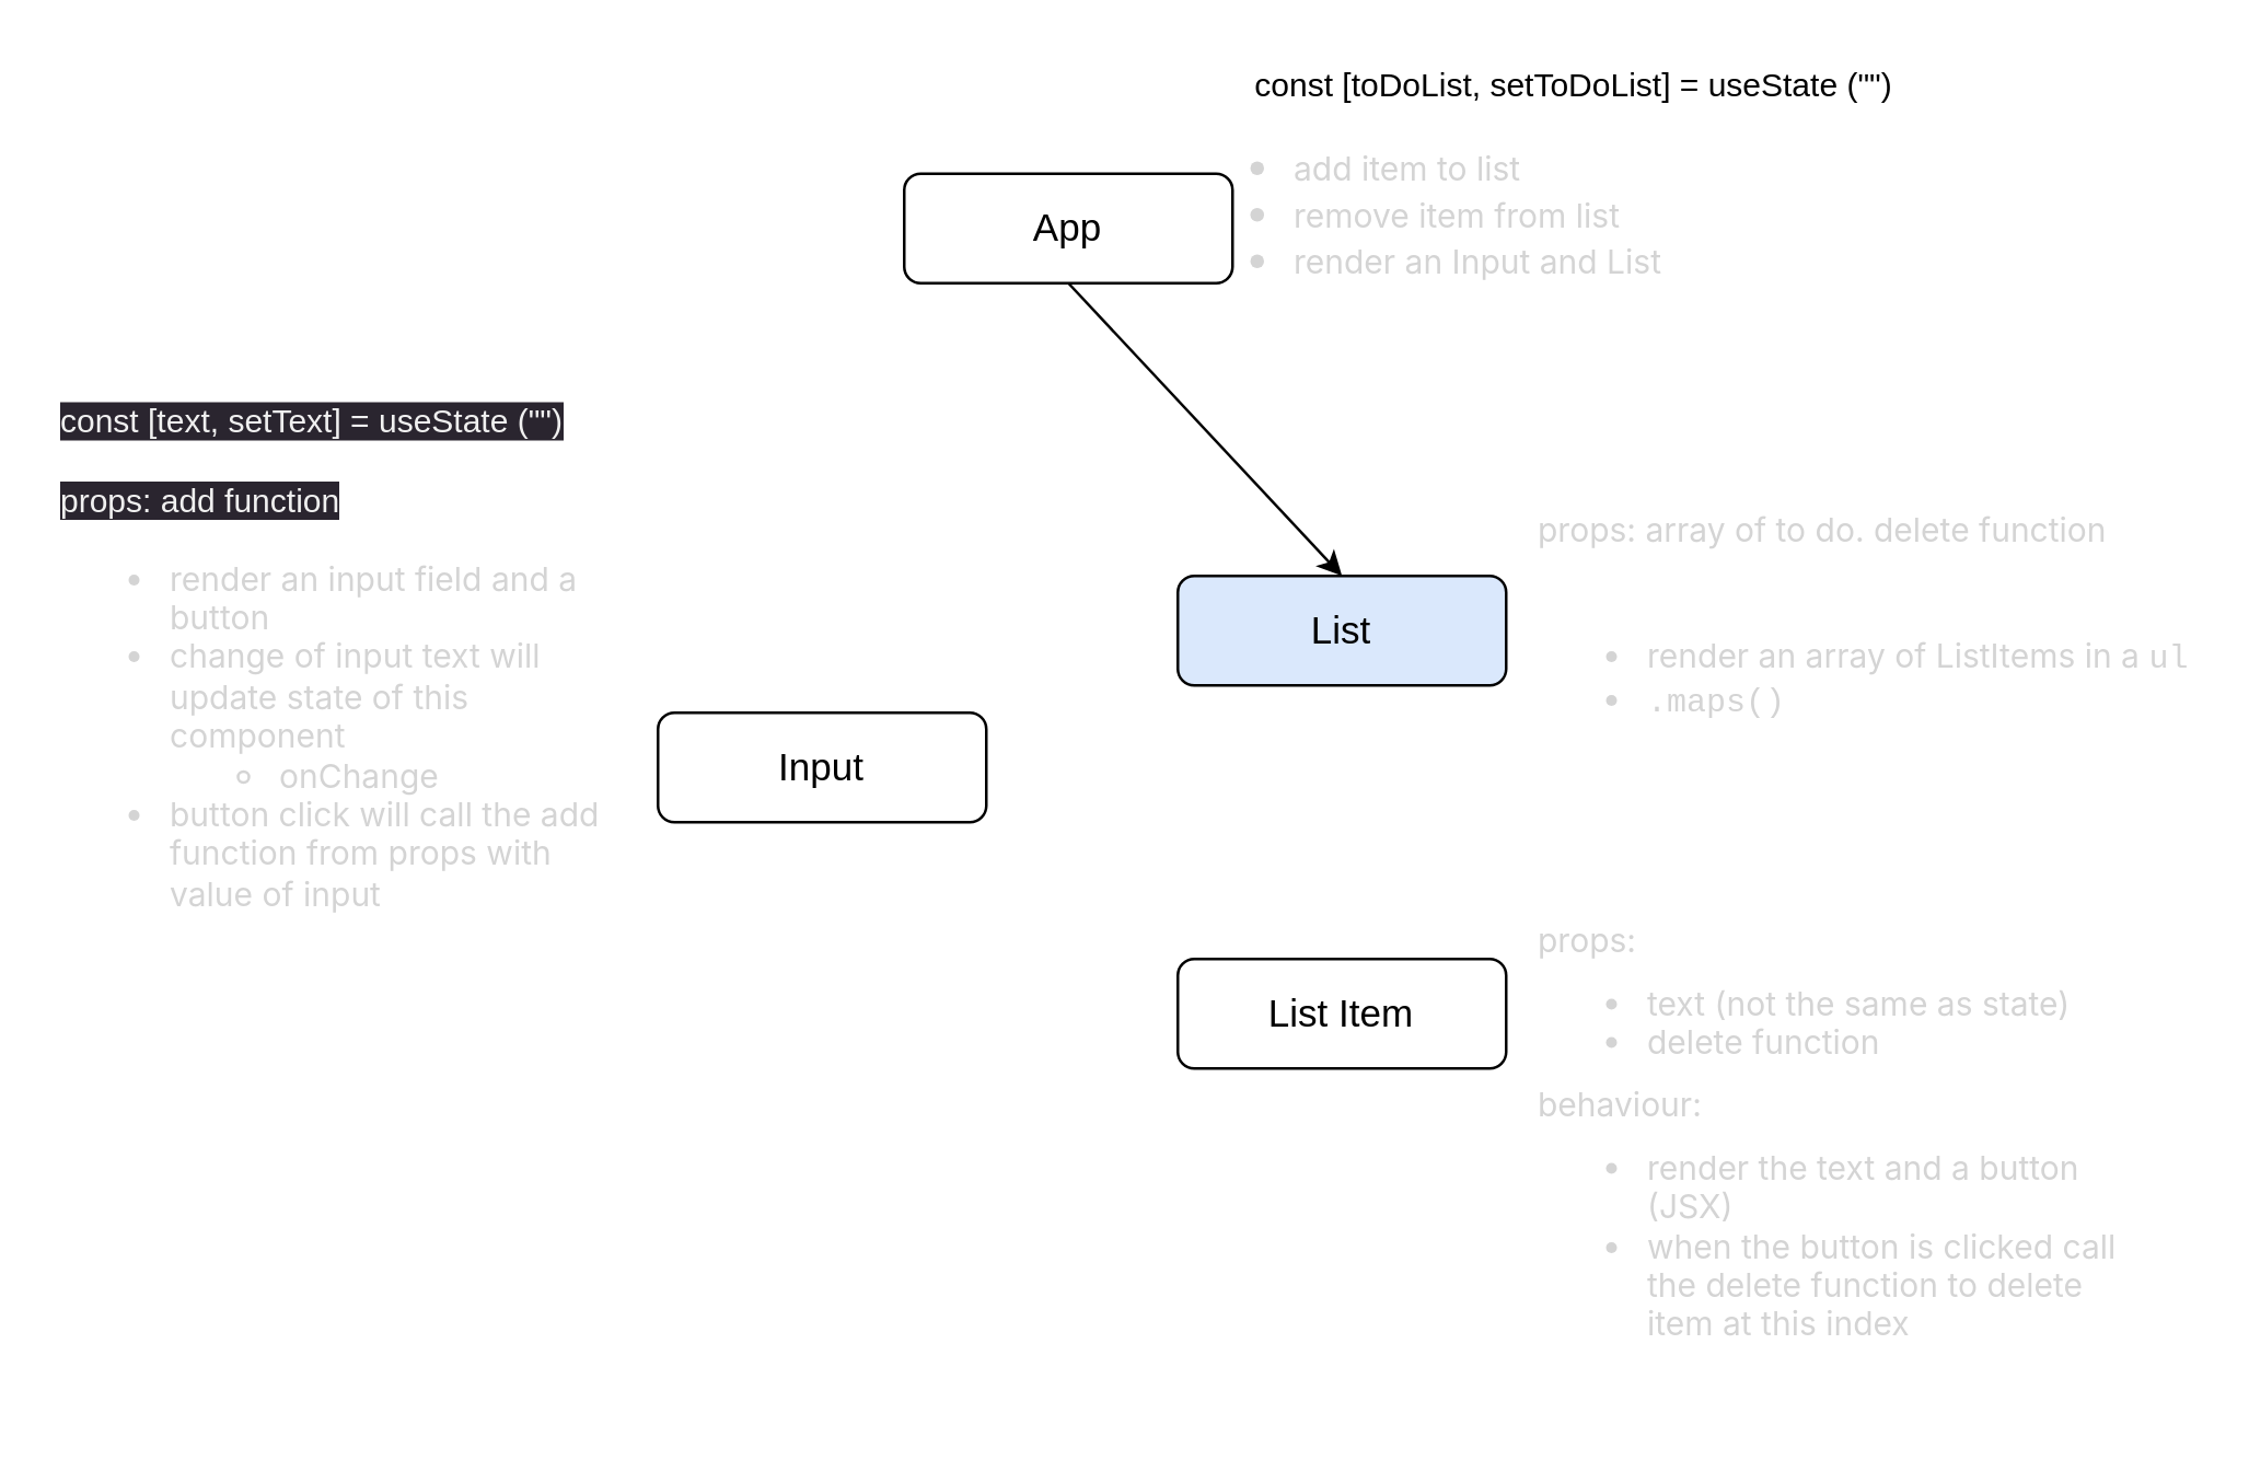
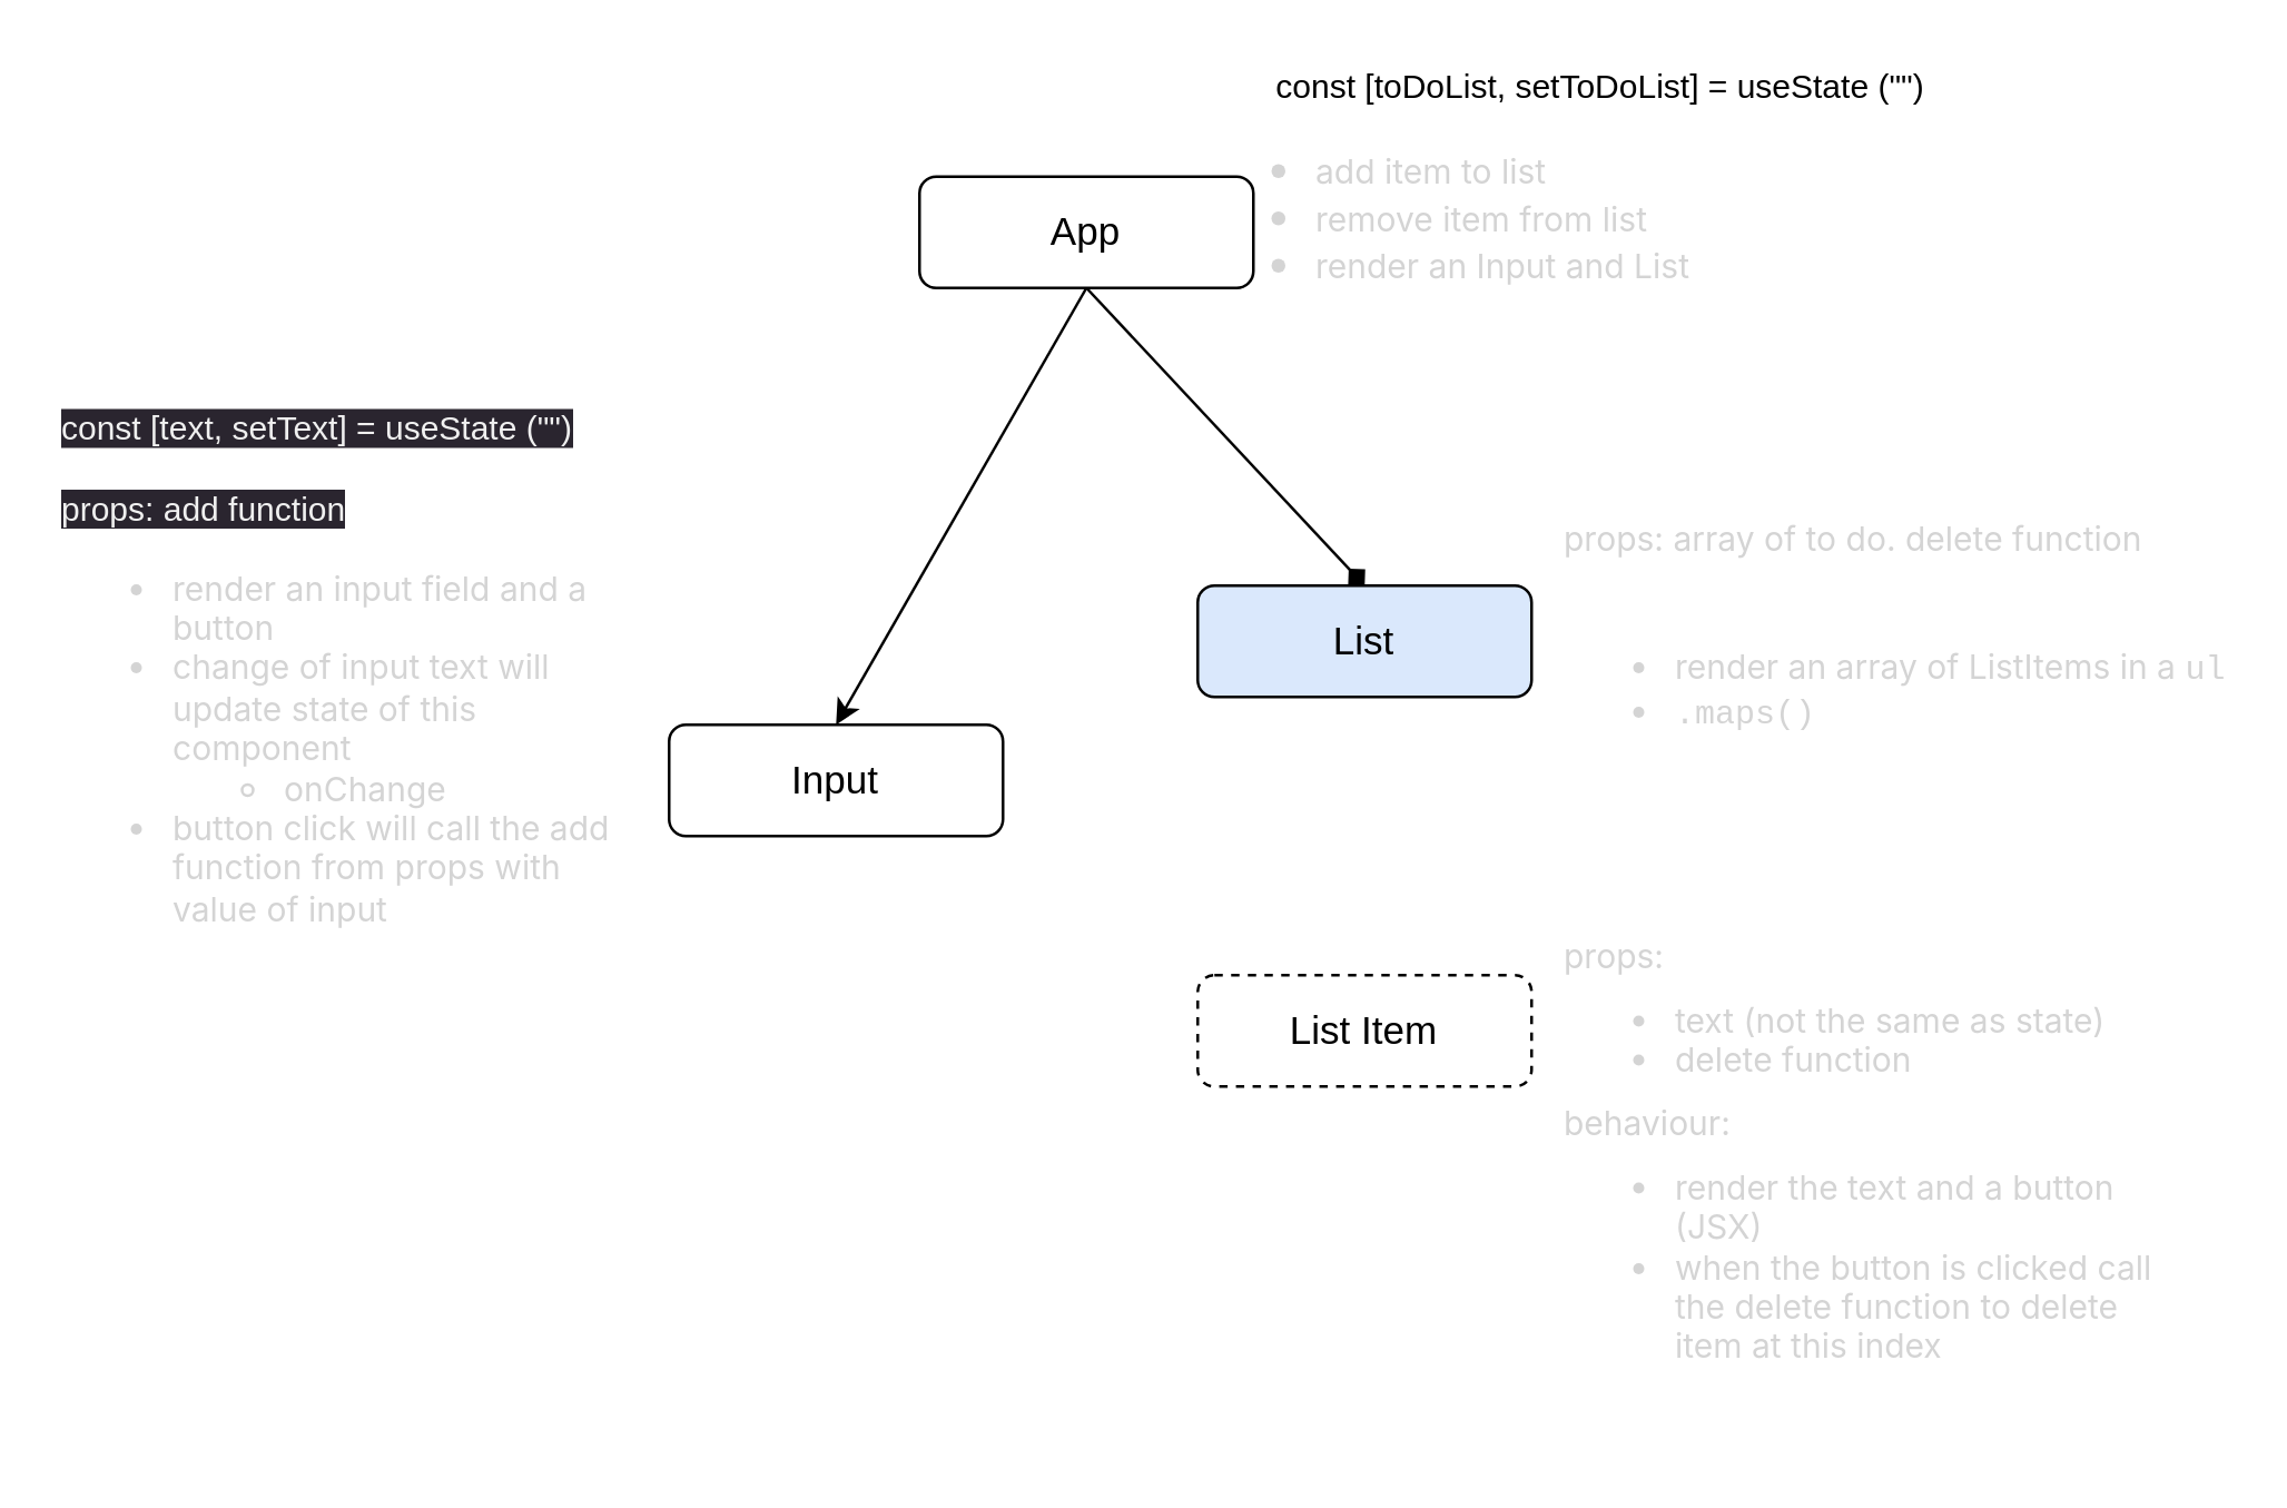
+ <mxCell id="3" style="edgeStyle=none;html=1;exitX=0.5;exitY=1;exitDx=0;exitDy=0;entryX=0.5;entryY=0;entryDx=0;entryDy=0;fontSize=14;" edge="1" parent="1" source="4" target="6"><mxGeometry relative="1" as="geometry" /></mxCell>
- <mxCell id="2" style="edgeStyle=none;html=1;exitX=0.5;exitY=1;exitDx=0;exitDy=0;entryX=0.5;entryY=0;entryDx=0;entryDy=0;fontSize=14;" edge="1" parent="1" source="4" target="5"><mxGeometry relative="1" as="geometry" /></mxCell>
+ <mxCell id="2" style="edgeStyle=none;html=1;exitX=0.5;exitY=1;exitDx=0;exitDy=0;entryX=0.5;entryY=0;entryDx=0;entryDy=0;fontSize=14;endArrow=diamond;" edge="1" parent="1" source="4" target="5"><mxGeometry relative="1" as="geometry" /></mxCell>
- <mxCell id="11" value="&lt;font style=&quot;font-size: 14px;&quot;&gt;List Item&lt;/font&gt;" style="rounded=1;whiteSpace=wrap;html=1;" vertex="1" parent="1"><mxGeometry x="430" y="350" width="120" height="40" as="geometry" /></mxCell>
+ <mxCell id="11" value="&lt;font style=&quot;font-size: 14px;&quot;&gt;List Item&lt;/font&gt;" style="rounded=1;whiteSpace=wrap;html=1;dashed=1;" vertex="1" parent="1"><mxGeometry x="430" y="350" width="120" height="40" as="geometry" /></mxCell>
